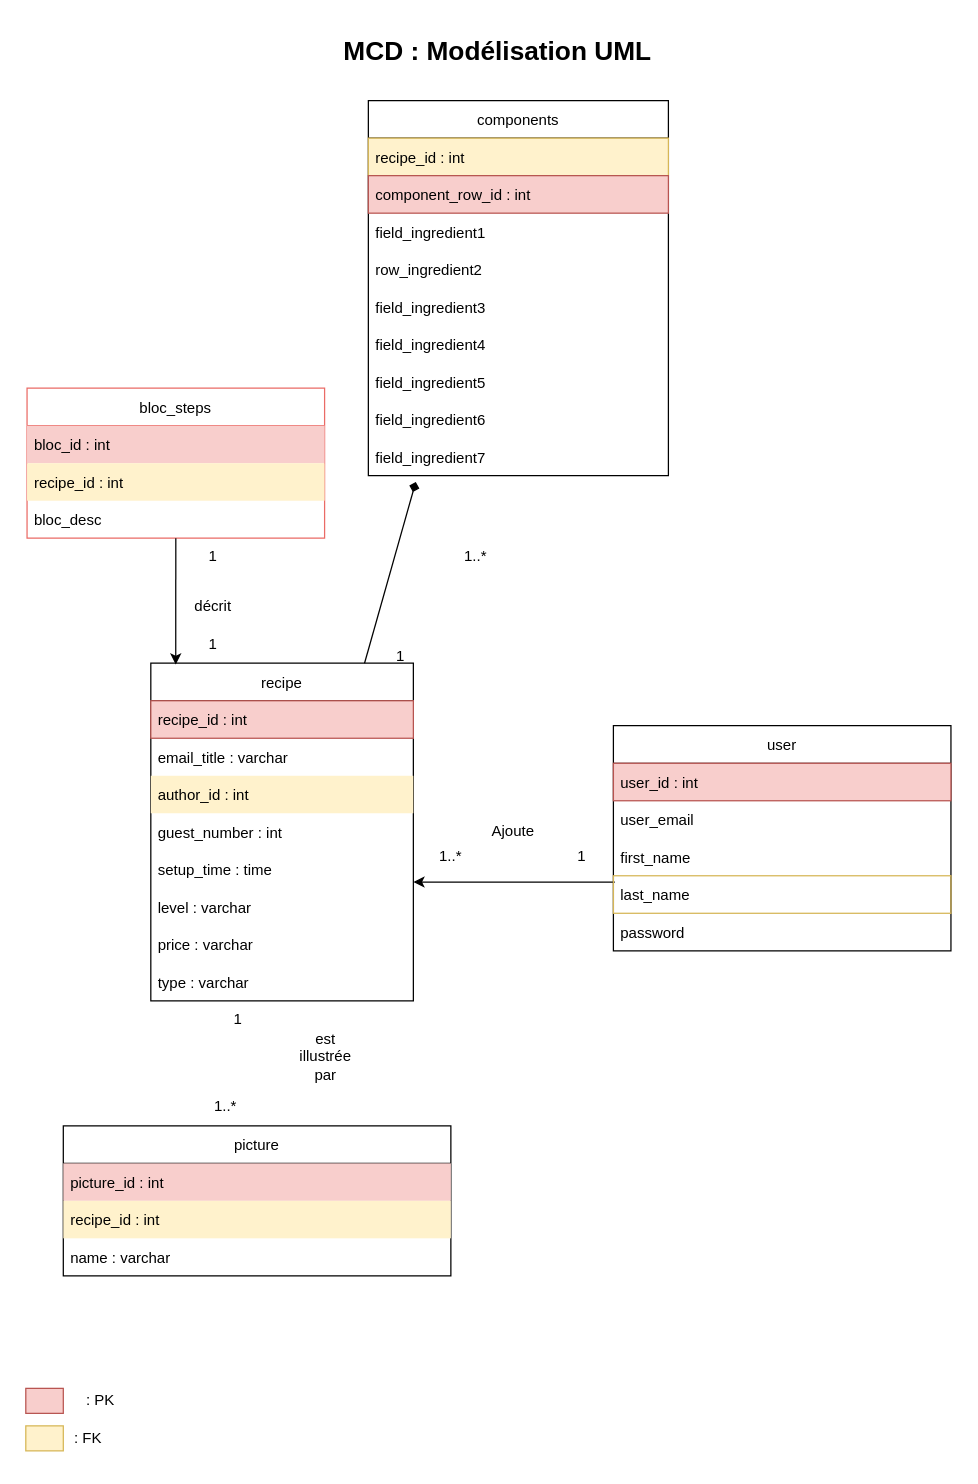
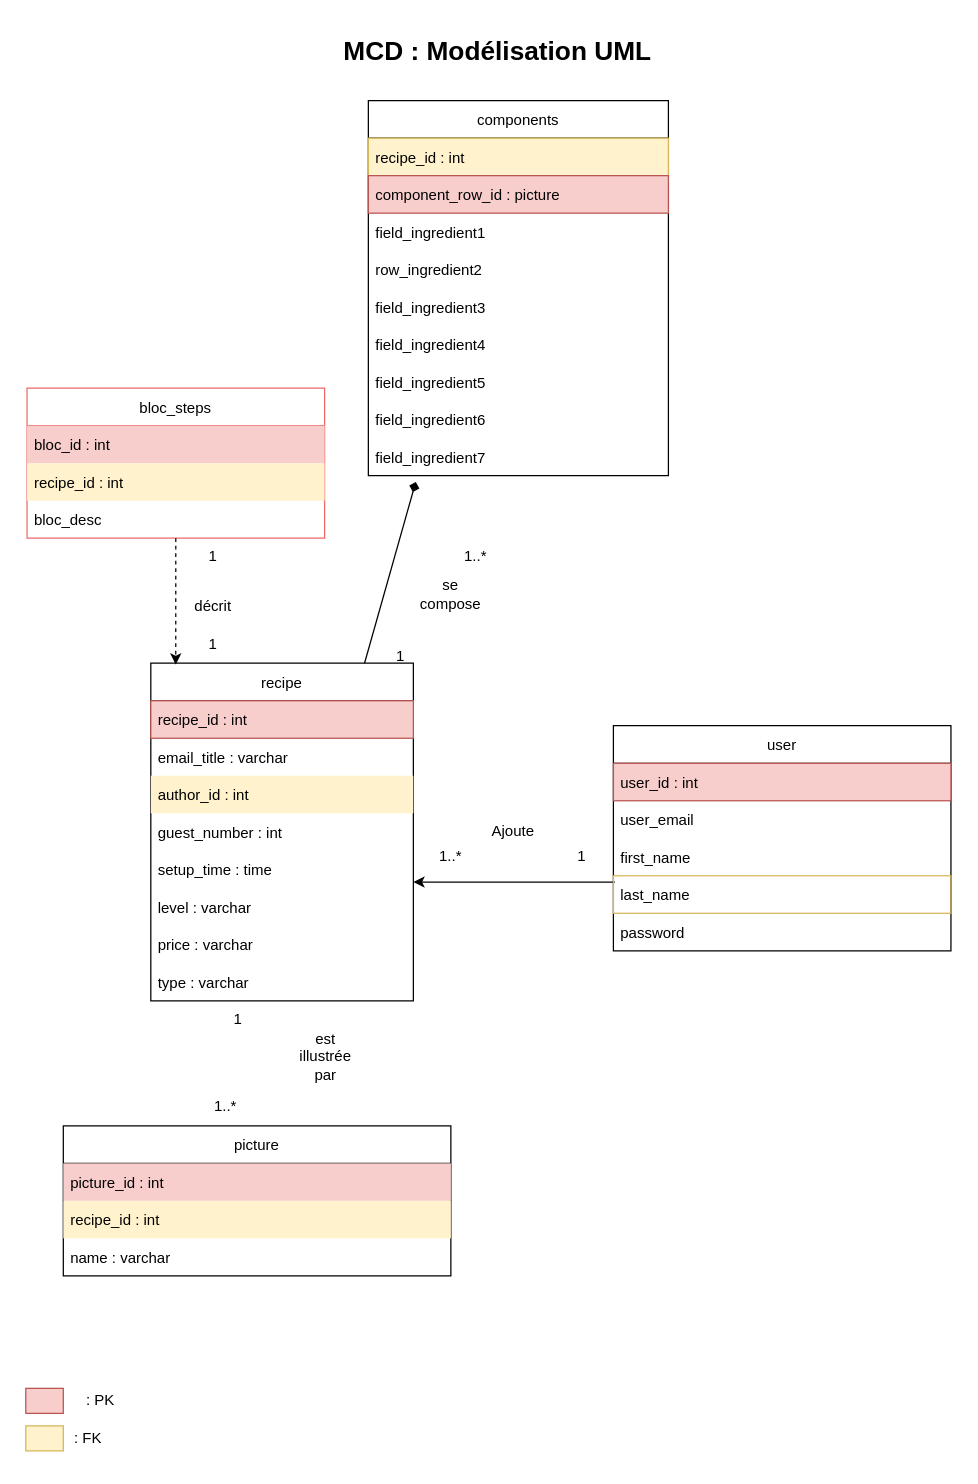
- <mxCell id="42" value="component_row_id : int" style="text;strokeColor=#b85450;fillColor=#f8cecc;align=left;verticalAlign=middle;spacingLeft=4;spacingRight=4;overflow=hidden;points=[[0,0.5],[1,0.5]];portConstraint=eastwest;rotatable=0;" vertex="1" parent="40"><mxGeometry y="60" width="240" height="30" as="geometry" /></mxCell>
+ <mxCell id="42" value="component_row_id : picture" style="text;strokeColor=#b85450;fillColor=#f8cecc;align=left;verticalAlign=middle;spacingLeft=4;spacingRight=4;overflow=hidden;points=[[0,0.5],[1,0.5]];portConstraint=eastwest;rotatable=0;" vertex="1" parent="40"><mxGeometry y="60" width="240" height="30" as="geometry" /></mxCell>
+ <mxCell id="53" value="se compose" style="text;html=1;strokeColor=none;fillColor=none;align=center;verticalAlign=middle;whiteSpace=wrap;rounded=0;" parent="1" vertex="1"><mxGeometry x="330" y="460" width="60" height="30" as="geometry" /></mxCell>
- <mxCell id="36" value="" style="endArrow=classic;html=1;rounded=0;entryX=0.095;entryY=0.004;entryDx=0;entryDy=0;entryPerimeter=0;" parent="1" source="32" target="2" edge="1"><mxGeometry width="50" height="50" relative="1" as="geometry"><mxPoint x="340" y="950" as="sourcePoint" /><mxPoint x="390" y="900" as="targetPoint" /></mxGeometry></mxCell>
+ <mxCell id="36" value="" style="endArrow=classic;html=1;rounded=0;entryX=0.095;entryY=0.004;entryDx=0;entryDy=0;entryPerimeter=0;dashed=1;" parent="1" source="32" target="2" edge="1"><mxGeometry width="50" height="50" relative="1" as="geometry"><mxPoint x="340" y="950" as="sourcePoint" /><mxPoint x="390" y="900" as="targetPoint" /></mxGeometry></mxCell>
